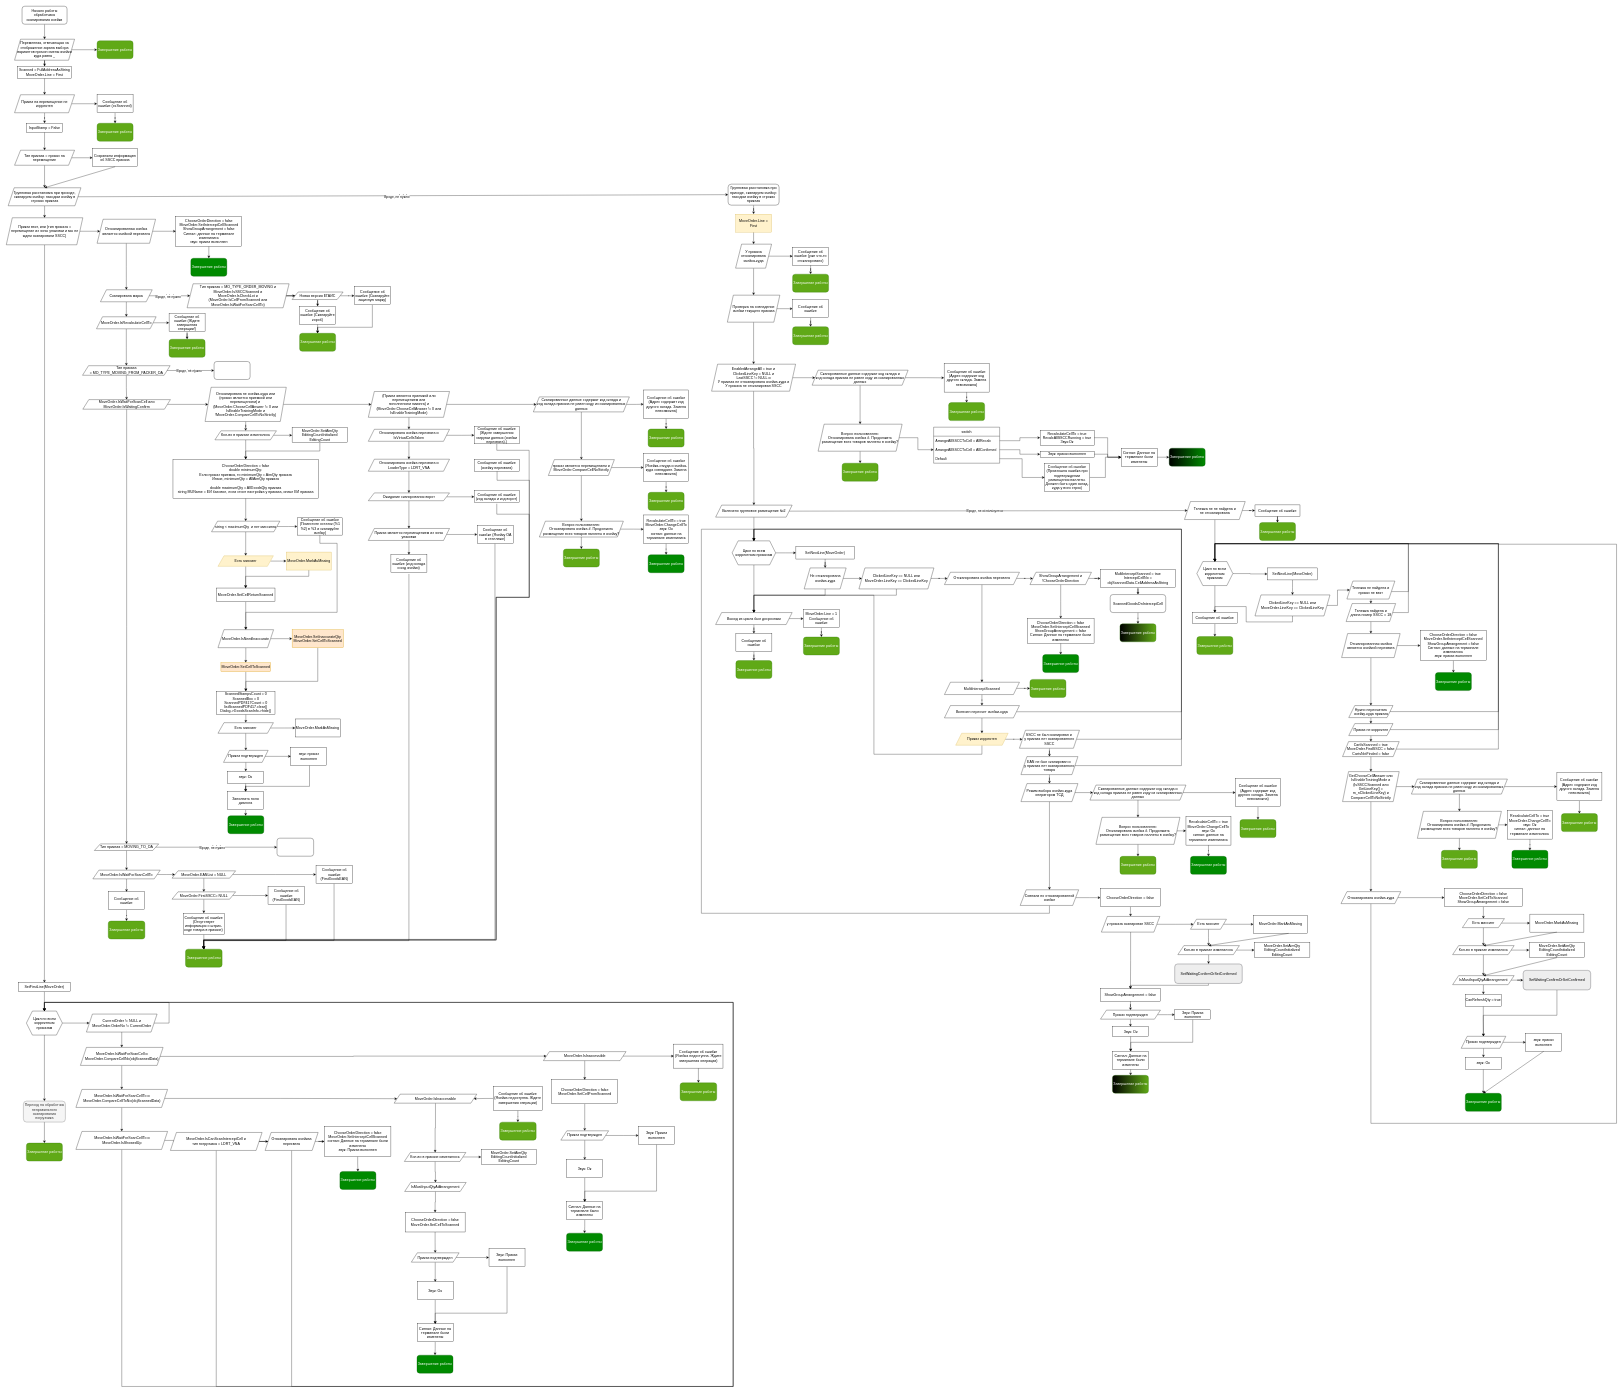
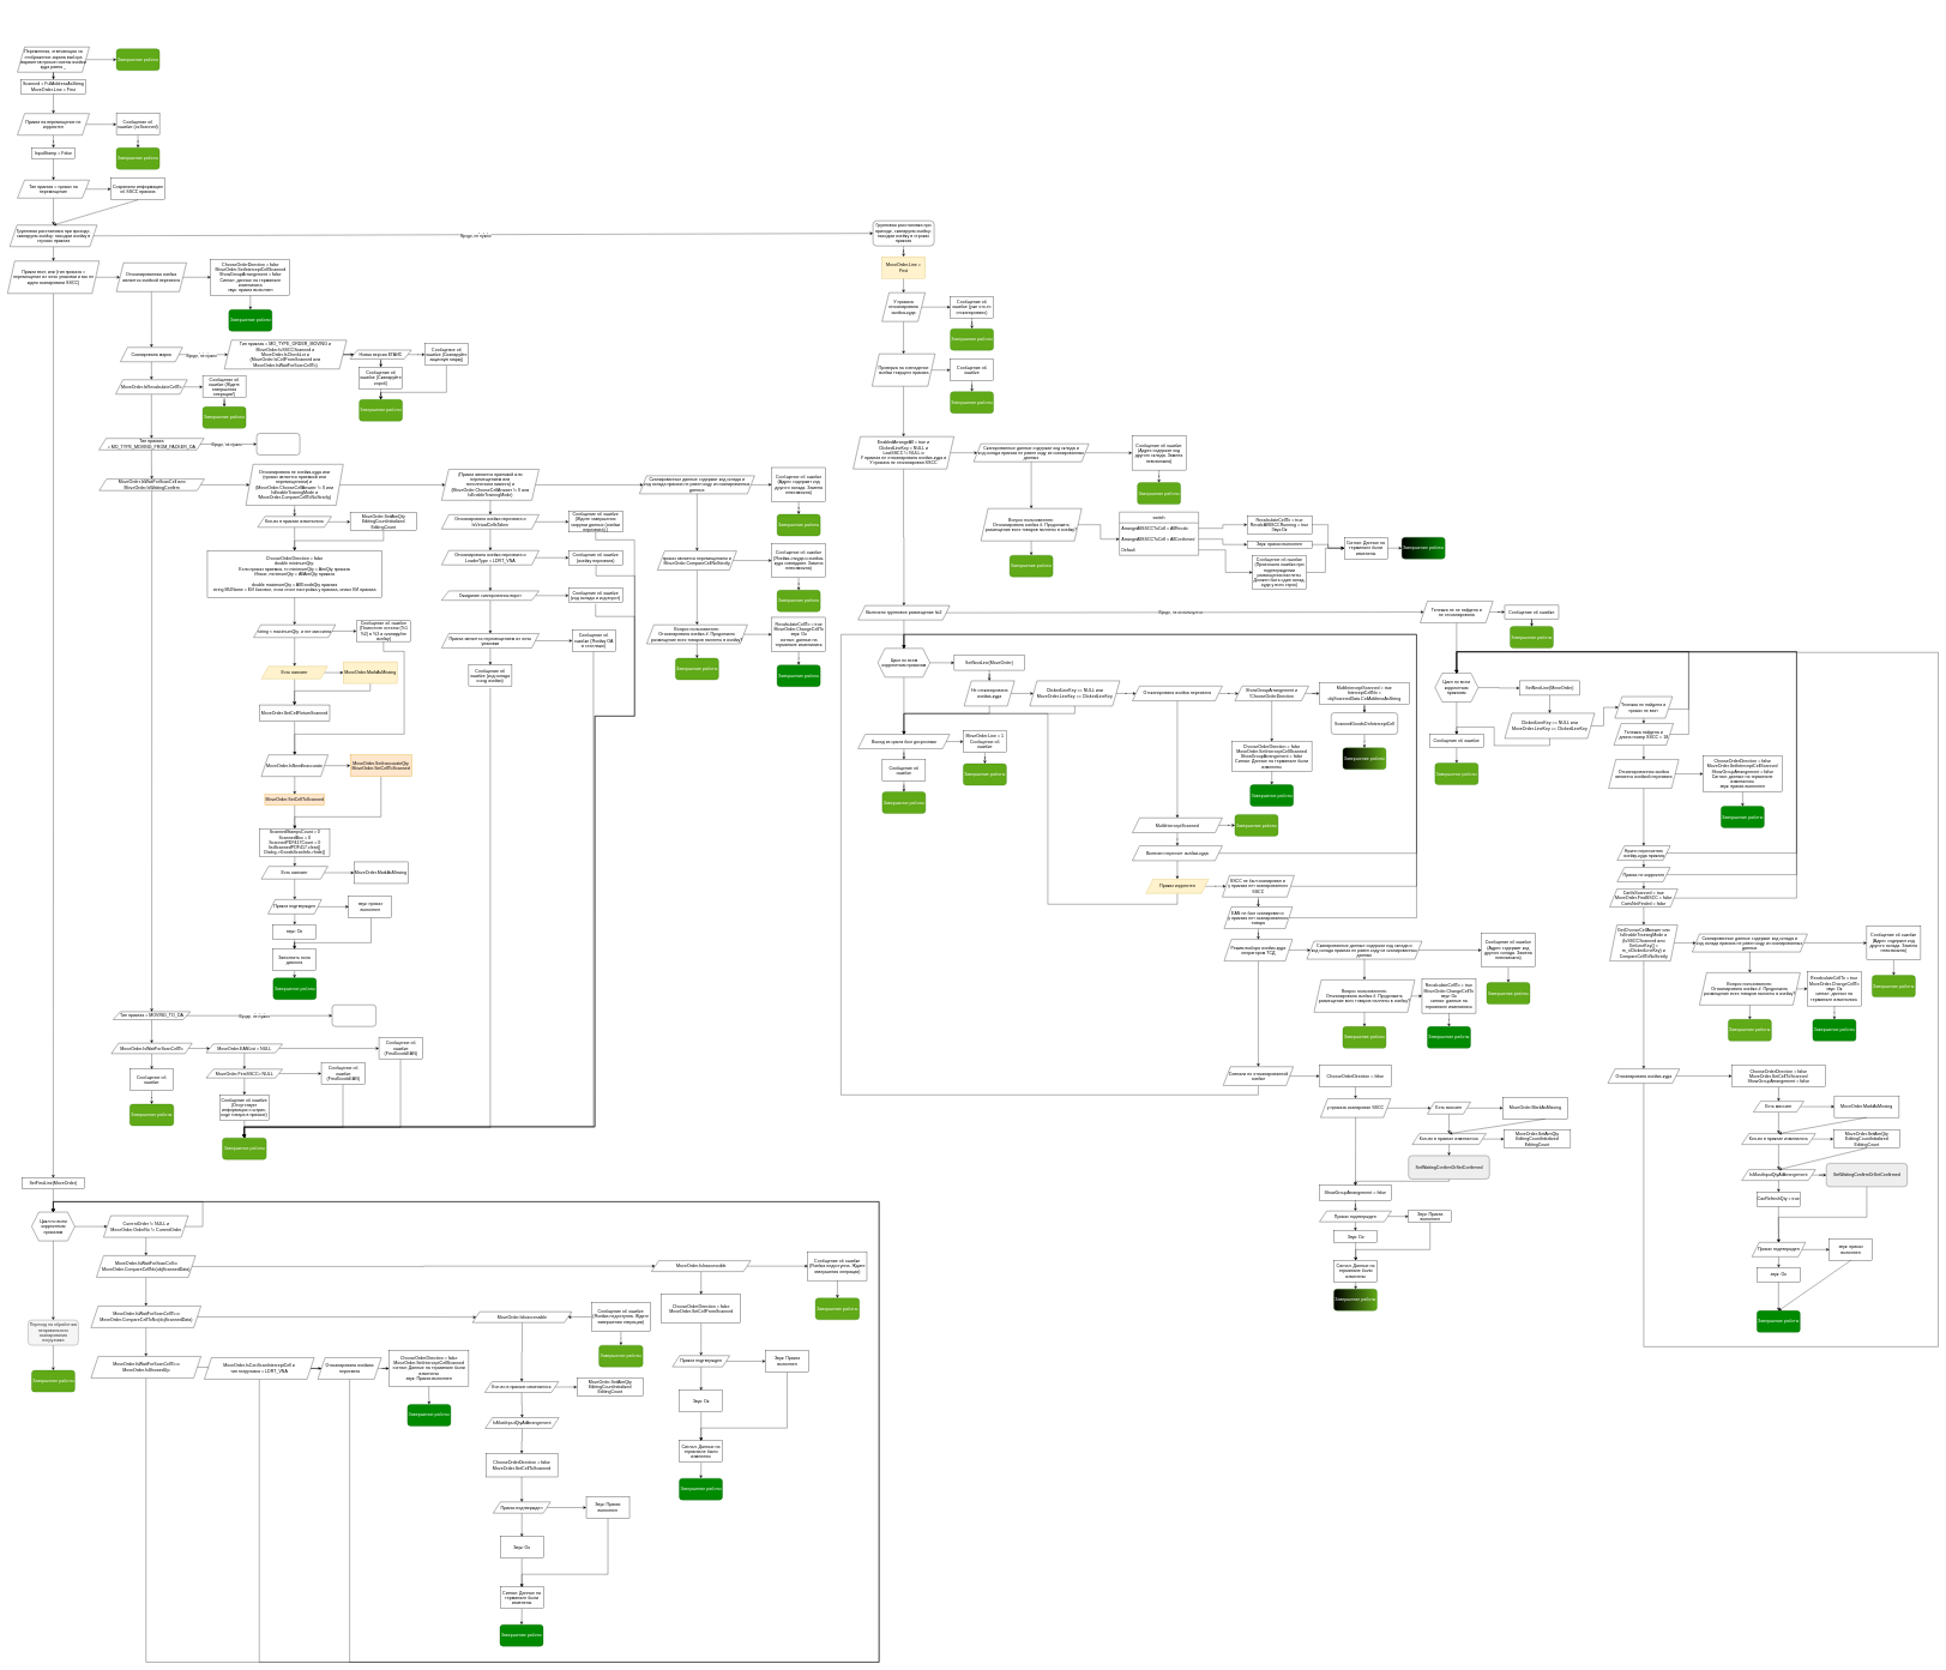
- <mxCell id="11" value="Начало работы обработчика сканирования ячейки" style="rounded=1;whiteSpace=wrap;html=1;fontSize=12;glass=0;strokeWidth=1;shadow=0;" vertex="1" parent="1"><mxGeometry x="73" y="20" width="150" height="60" as="geometry" /></mxCell>
- <mxCell id="10" style="edgeStyle=orthogonalEdgeStyle;rounded=0;orthogonalLoop=1;jettySize=auto;html=1;entryX=0.5;entryY=0;entryDx=0;entryDy=0;" edge="1" parent="1" source="11" target="14"><mxGeometry relative="1" as="geometry" /></mxCell>
+ <mxCell id="359" style="edgeStyle=orthogonalEdgeStyle;rounded=0;orthogonalLoop=1;jettySize=auto;html=1;entryX=0;entryY=0.5;entryDx=0;entryDy=0;" edge="1" parent="1" source="361" target="363"><mxGeometry relative="1" as="geometry" /></mxCell>
